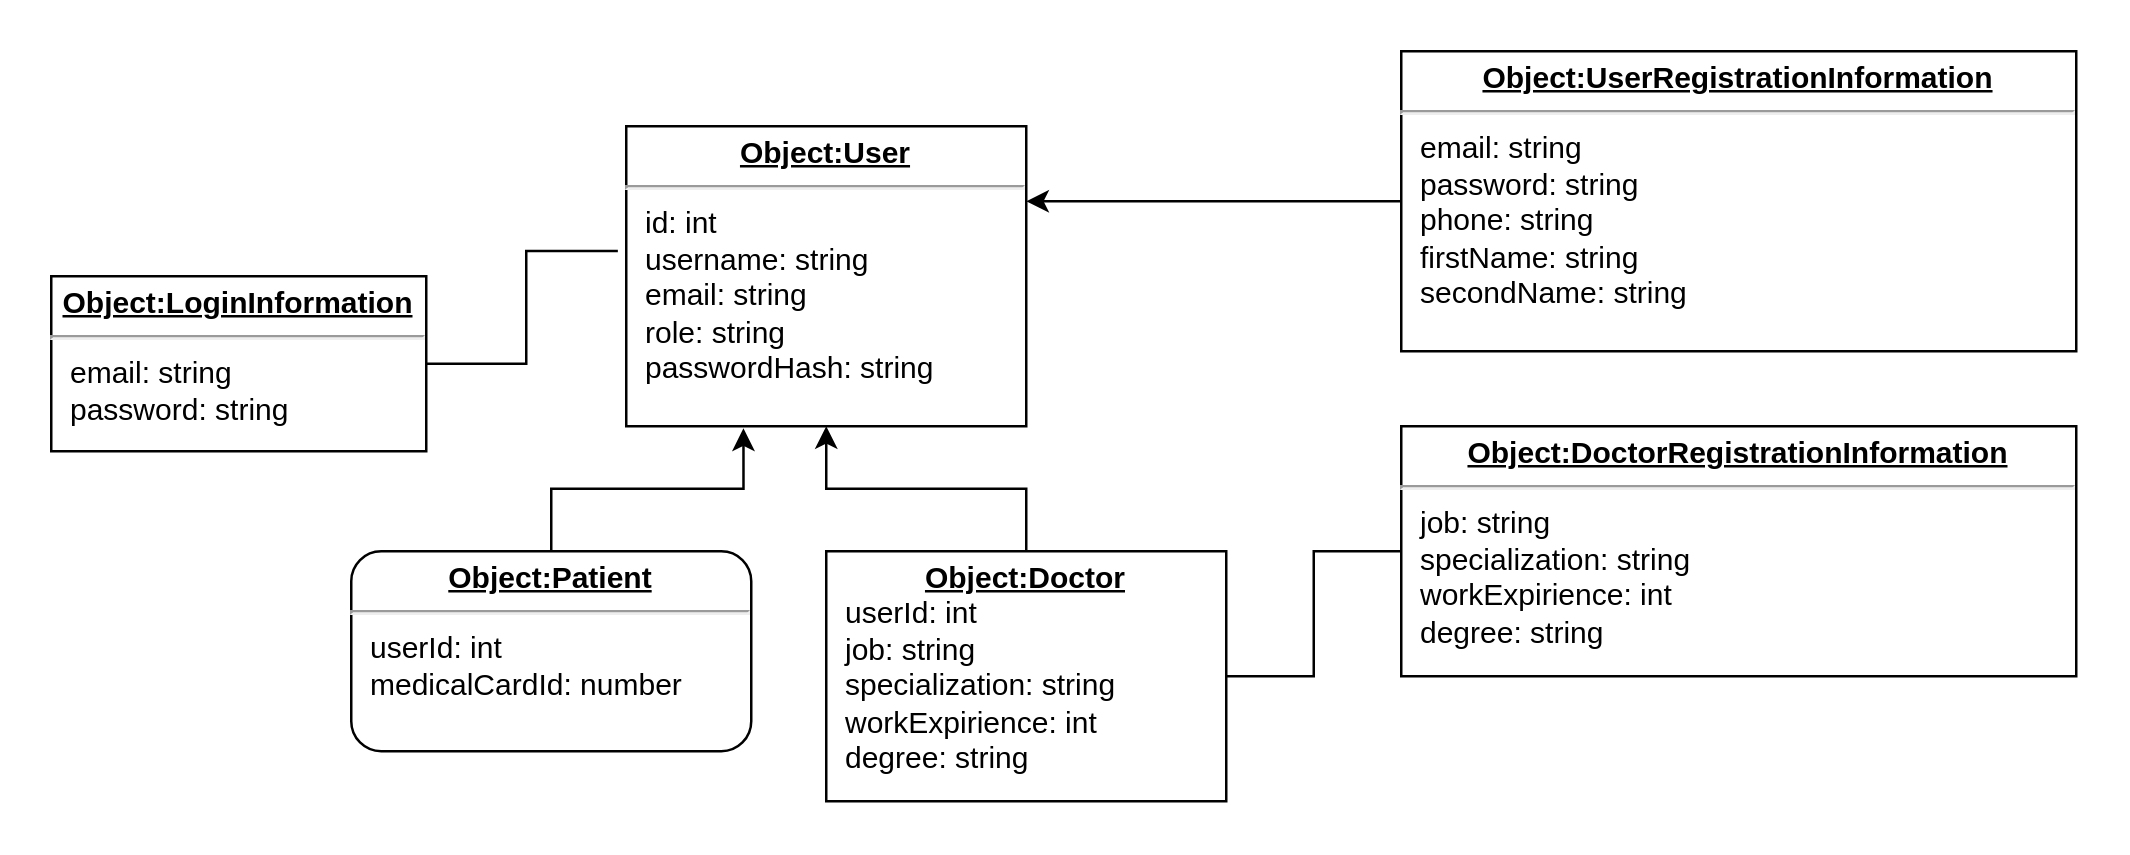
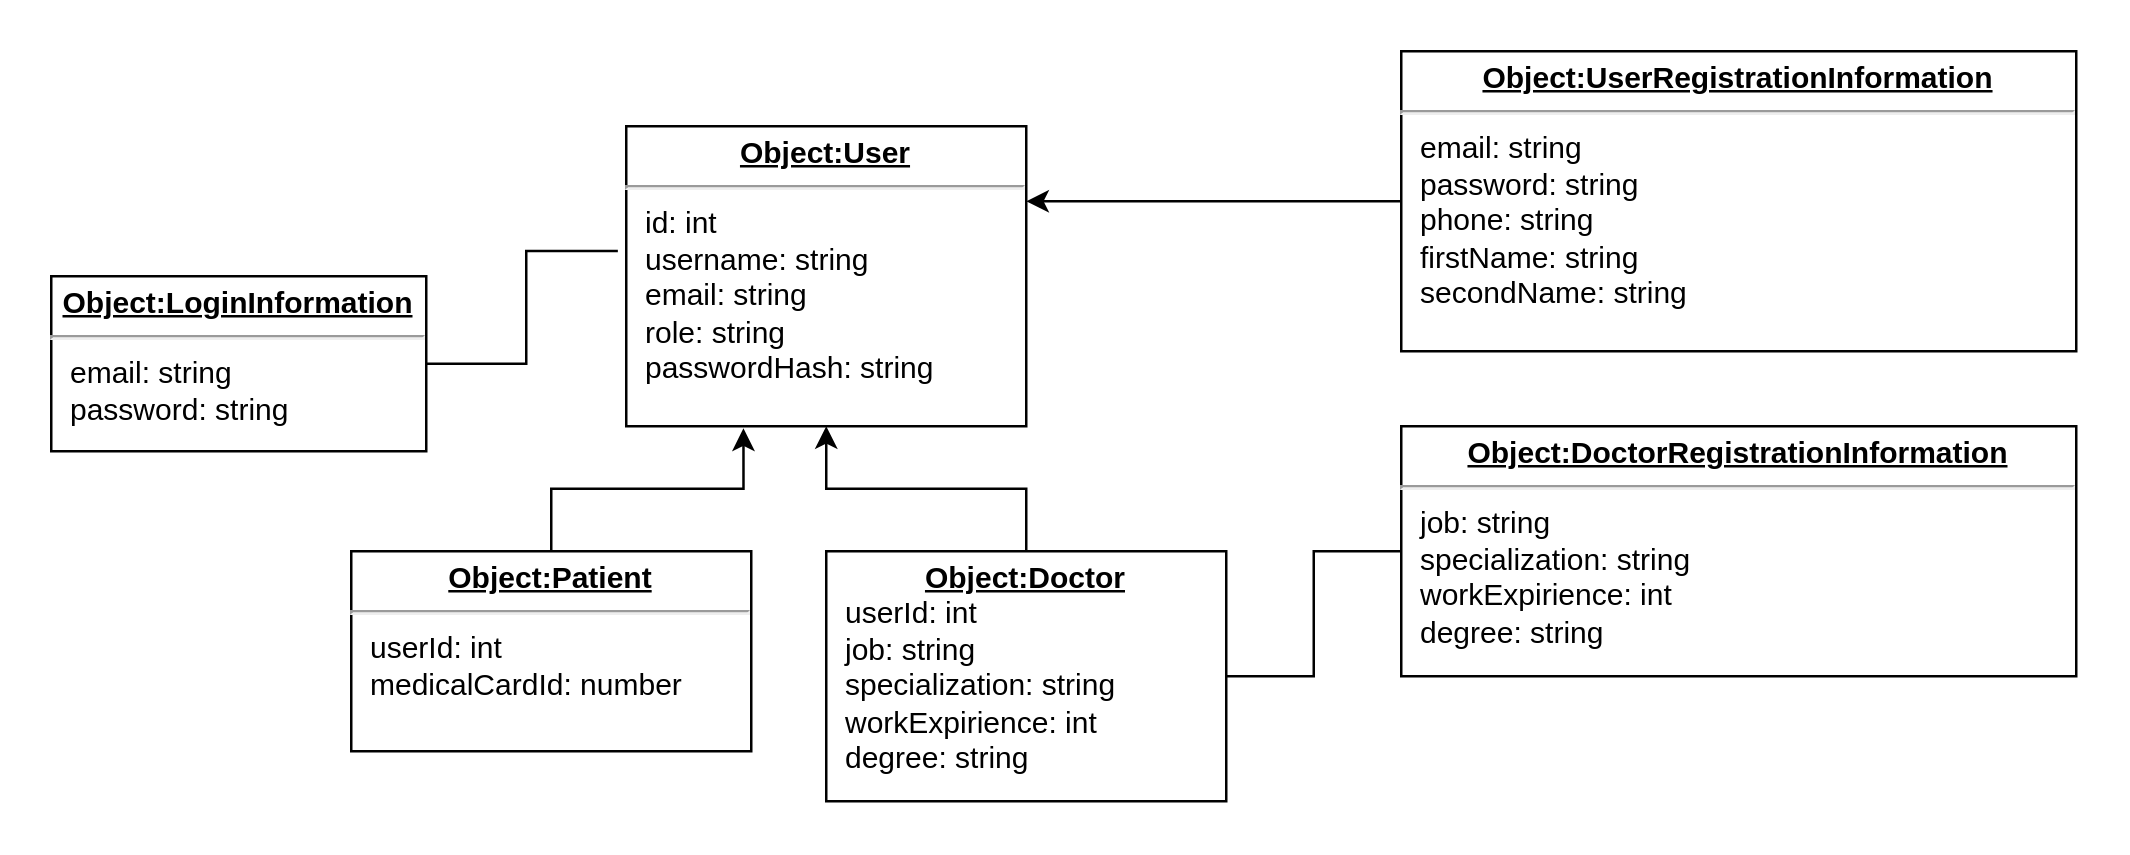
- <mxCell id="2" value="&lt;p style=&quot;margin:0px;margin-top:4px;text-align:center;text-decoration:underline;&quot;&gt;&lt;b&gt;Object:Patient&lt;/b&gt;&lt;/p&gt;&lt;hr&gt;&lt;p style=&quot;margin:0px;margin-left:8px;&quot;&gt;userId: int&lt;/p&gt;&lt;p style=&quot;margin:0px;margin-left:8px;&quot;&gt;medicalCardId: number&lt;/p&gt;&lt;p style=&quot;margin:0px;margin-left:8px;&quot;&gt;&lt;br&gt;&lt;/p&gt;" style="verticalAlign=top;align=left;overflow=fill;fontSize=12;fontFamily=Helvetica;html=1;whiteSpace=wrap;rounded=1;" vertex="1" parent="1"><mxGeometry x="140" y="220" width="160" height="80" as="geometry" /></mxCell>
+ <mxCell id="2" value="&lt;p style=&quot;margin:0px;margin-top:4px;text-align:center;text-decoration:underline;&quot;&gt;&lt;b&gt;Object:Patient&lt;/b&gt;&lt;/p&gt;&lt;hr&gt;&lt;p style=&quot;margin:0px;margin-left:8px;&quot;&gt;userId: int&lt;/p&gt;&lt;p style=&quot;margin:0px;margin-left:8px;&quot;&gt;medicalCardId: number&lt;/p&gt;&lt;p style=&quot;margin:0px;margin-left:8px;&quot;&gt;&lt;br&gt;&lt;/p&gt;" style="verticalAlign=top;align=left;overflow=fill;fontSize=12;fontFamily=Helvetica;html=1;whiteSpace=wrap;" vertex="1" parent="1"><mxGeometry x="140" y="220" width="160" height="80" as="geometry" /></mxCell>
